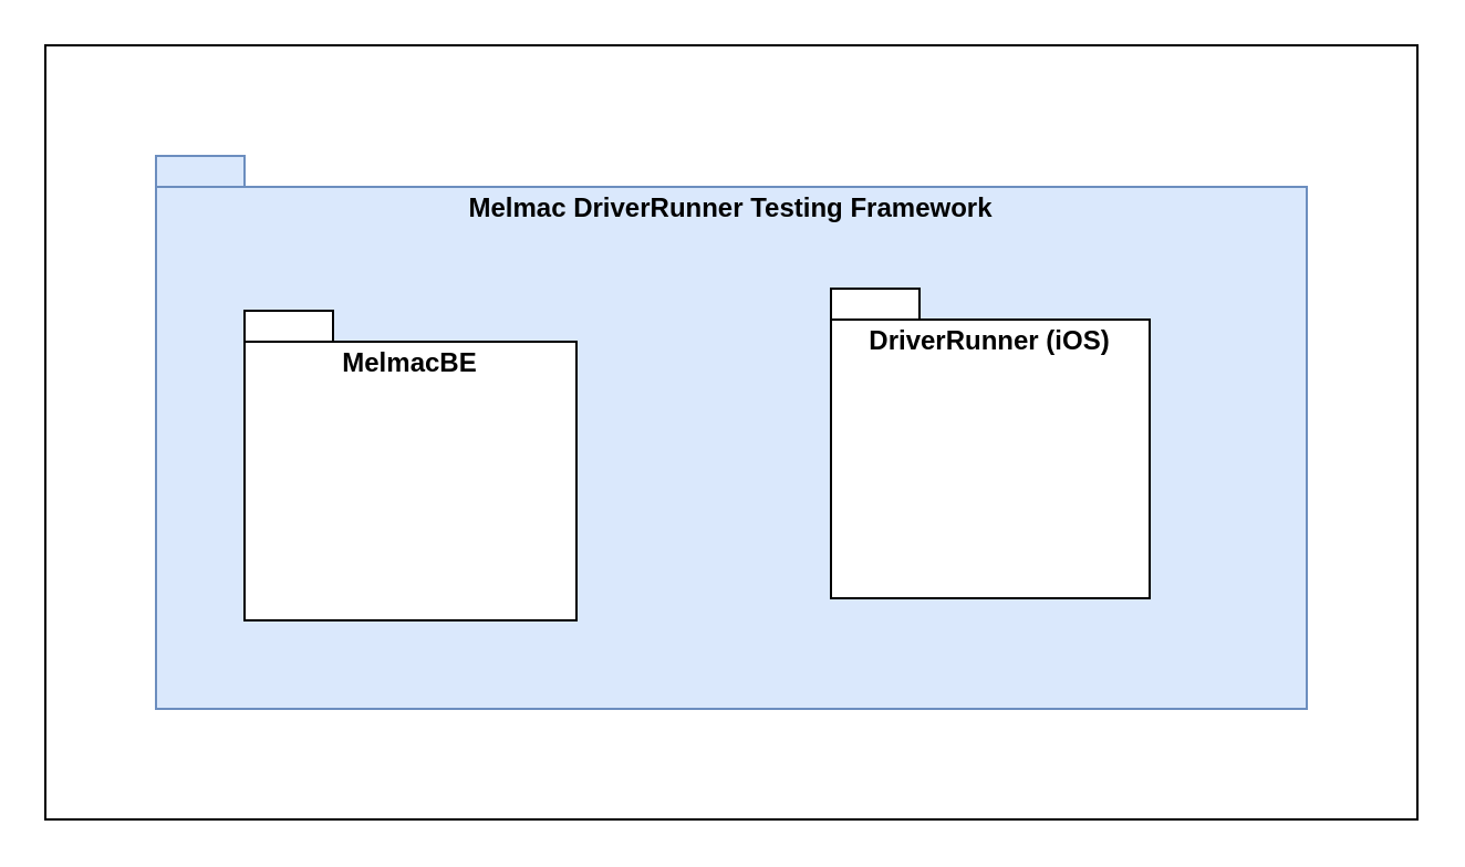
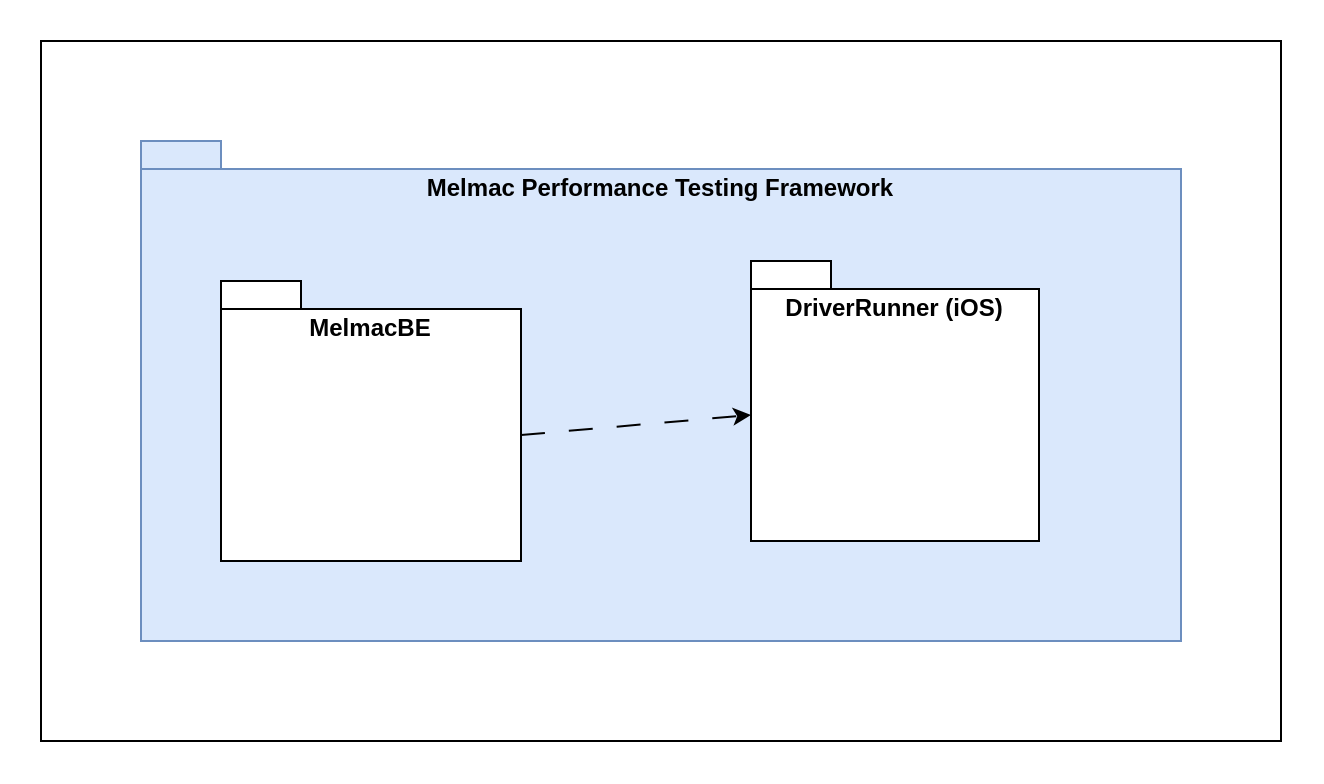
- <mxCell id="3" value="Melmac DriverRunner Testing Framework" style="shape=folder;fontStyle=1;spacingTop=10;tabWidth=40;tabHeight=14;tabPosition=left;html=1;whiteSpace=wrap;align=center;verticalAlign=top;fillColor=#dae8fc;strokeColor=#6c8ebf;" parent="1" vertex="1"><mxGeometry x="70" y="70" width="520" height="250" as="geometry" /></mxCell>
+ <mxCell id="3" value="Melmac Performance Testing Framework" style="shape=folder;fontStyle=1;spacingTop=10;tabWidth=40;tabHeight=14;tabPosition=left;html=1;whiteSpace=wrap;align=center;verticalAlign=top;fillColor=#dae8fc;strokeColor=#6c8ebf;" parent="1" vertex="1"><mxGeometry x="70" y="70" width="520" height="250" as="geometry" /></mxCell>
+ <mxCell id="4" style="edgeStyle=none;html=1;entryX=0;entryY=0;entryDx=0;entryDy=77;entryPerimeter=0;exitX=0;exitY=0;exitDx=150;exitDy=77;exitPerimeter=0;strokeColor=default;dashed=1;dashPattern=12 12;" parent="1" source="5" target="6" edge="1"><mxGeometry relative="1" as="geometry"><Array as="points" /></mxGeometry></mxCell>
